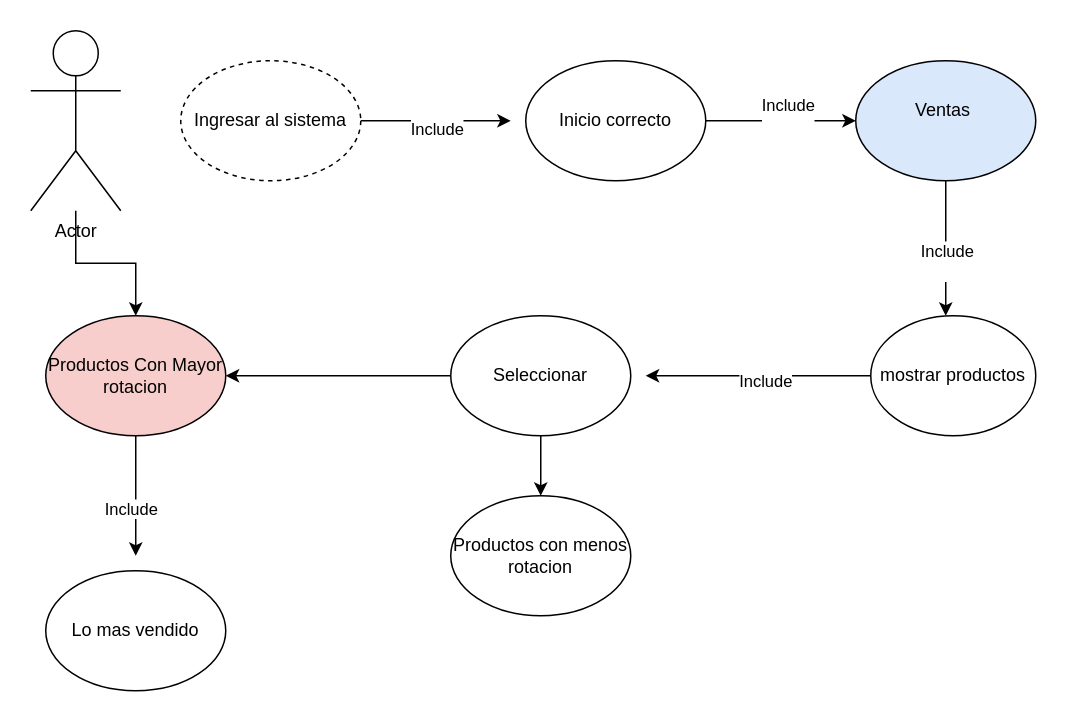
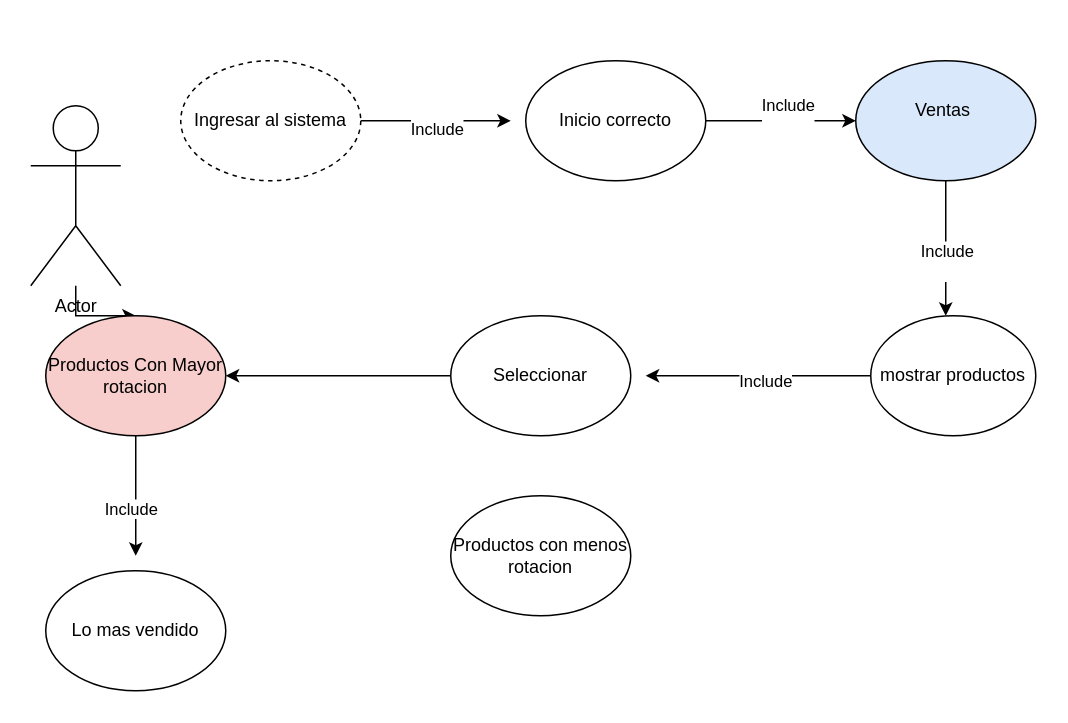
- <mxCell id="3" value="Actor" style="shape=umlActor;verticalLabelPosition=bottom;verticalAlign=top;html=1;outlineConnect=0;" vertex="1" parent="1"><mxGeometry x="20" y="20" width="60" height="120" as="geometry" /></mxCell>
+ <mxCell id="3" value="Actor" style="shape=umlActor;verticalLabelPosition=bottom;verticalAlign=top;html=1;outlineConnect=0;" vertex="1" parent="1"><mxGeometry x="20" y="70" width="60" height="120" as="geometry" /></mxCell>
- <mxCell id="17" style="edgeStyle=orthogonalEdgeStyle;rounded=0;orthogonalLoop=1;jettySize=auto;html=1;" edge="1" parent="1" source="18" target="22"><mxGeometry relative="1" as="geometry"><mxPoint x="360" y="370" as="targetPoint" /></mxGeometry></mxCell>
